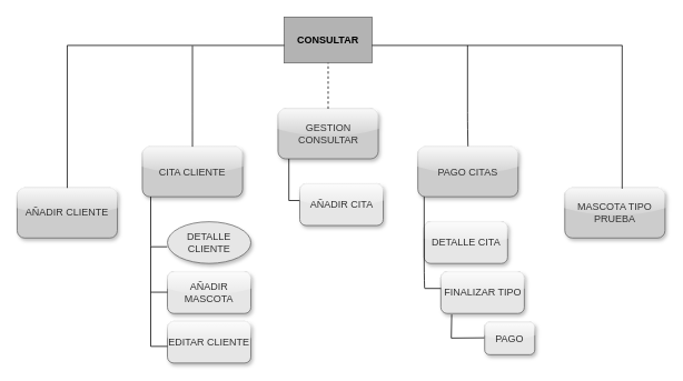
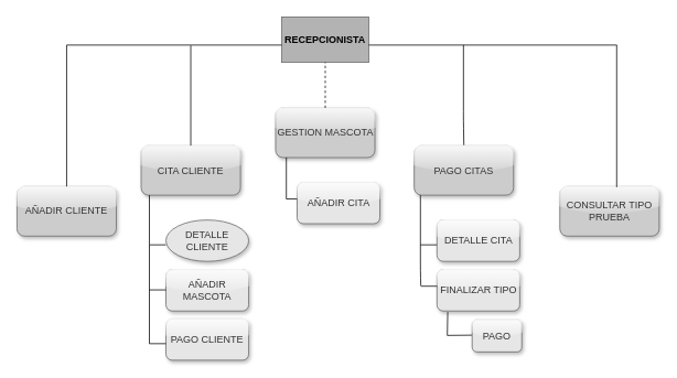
- <mxCell id="2" value="&lt;span&gt;CONSULTAR&lt;/span&gt;" style="rounded=1;whiteSpace=wrap;html=1;arcSize=0;fillColor=#B3B3B3;strokeColor=#666666;gradientColor=#b3b3b3;shadow=0;comic=0;gradientDirection=north;fontStyle=1" parent="1" vertex="1"><mxGeometry x="340" y="20" width="105" height="55" as="geometry" /></mxCell>
+ <mxCell id="2" value="&lt;span&gt;RECEPCIONISTA&lt;/span&gt;" style="rounded=1;whiteSpace=wrap;html=1;arcSize=0;fillColor=#B3B3B3;strokeColor=#666666;gradientColor=#b3b3b3;shadow=0;comic=0;gradientDirection=north;fontStyle=1" parent="1" vertex="1"><mxGeometry x="340" y="20" width="105" height="55" as="geometry" /></mxCell>
- <mxCell id="5" value="GESTION CONSULTAR" style="rounded=1;whiteSpace=wrap;html=1;fillColor=#CCCCCC;strokeColor=#666666;fontColor=#333333;glass=1;shadow=1;" parent="1" vertex="1"><mxGeometry x="332.5" y="130" width="120" height="60" as="geometry" /></mxCell>
+ <mxCell id="5" value="GESTION MASCOTA" style="rounded=1;whiteSpace=wrap;html=1;fillColor=#CCCCCC;strokeColor=#666666;fontColor=#333333;glass=1;shadow=1;" parent="1" vertex="1"><mxGeometry x="332.5" y="130" width="120" height="60" as="geometry" /></mxCell>
- <mxCell id="7" value="MASCOTA TIPO PRUEBA" style="rounded=1;whiteSpace=wrap;html=1;fillColor=#CCCCCC;strokeColor=#666666;fontColor=#333333;glass=1;shadow=1;" parent="1" vertex="1"><mxGeometry x="676" y="225" width="120" height="60" as="geometry" /></mxCell>
+ <mxCell id="7" value="CONSULTAR TIPO PRUEBA" style="rounded=1;whiteSpace=wrap;html=1;fillColor=#CCCCCC;strokeColor=#666666;fontColor=#333333;glass=1;shadow=1;" parent="1" vertex="1"><mxGeometry x="676" y="225" width="120" height="60" as="geometry" /></mxCell>
- <mxCell id="26" value="DETALLE CITA" style="rounded=1;whiteSpace=wrap;html=1;fillColor=#E6E6E6;strokeColor=#666666;fontColor=#333333;glass=1;shadow=1;" parent="1" vertex="1"><mxGeometry x="507.5" y="265.5" width="100" height="50" as="geometry" /></mxCell>
+ <mxCell id="26" value="DETALLE CITA" style="rounded=1;whiteSpace=wrap;html=1;fillColor=#E6E6E6;strokeColor=#666666;fontColor=#333333;glass=1;shadow=1;" parent="1" vertex="1"><mxGeometry x="527.5" y="265.5" width="100" height="50" as="geometry" /></mxCell>
- <mxCell id="28" value="PAGO" style="rounded=1;whiteSpace=wrap;html=1;fillColor=#E6E6E6;strokeColor=#666666;fontColor=#333333;glass=1;shadow=1;" parent="1" vertex="1"><mxGeometry x="580" y="386" width="60" height="39" as="geometry" /></mxCell>
+ <mxCell id="28" value="PAGO" style="rounded=1;whiteSpace=wrap;html=1;fillColor=#E6E6E6;strokeColor=#666666;fontColor=#333333;glass=1;shadow=1;" parent="1" vertex="1"><mxGeometry x="570" y="386" width="60" height="39" as="geometry" /></mxCell>
- <mxCell id="17" value="EDITAR CLIENTE" style="rounded=1;whiteSpace=wrap;html=1;fillColor=#E6E6E6;strokeColor=#666666;fontColor=#333333;glass=1;shadow=1;" parent="1" vertex="1"><mxGeometry x="200" y="385" width="100" height="50" as="geometry" /></mxCell>
+ <mxCell id="17" value="PAGO CLIENTE" style="rounded=1;whiteSpace=wrap;html=1;fillColor=#E6E6E6;strokeColor=#666666;fontColor=#333333;glass=1;shadow=1;" parent="1" vertex="1"><mxGeometry x="200" y="385" width="100" height="50" as="geometry" /></mxCell>
